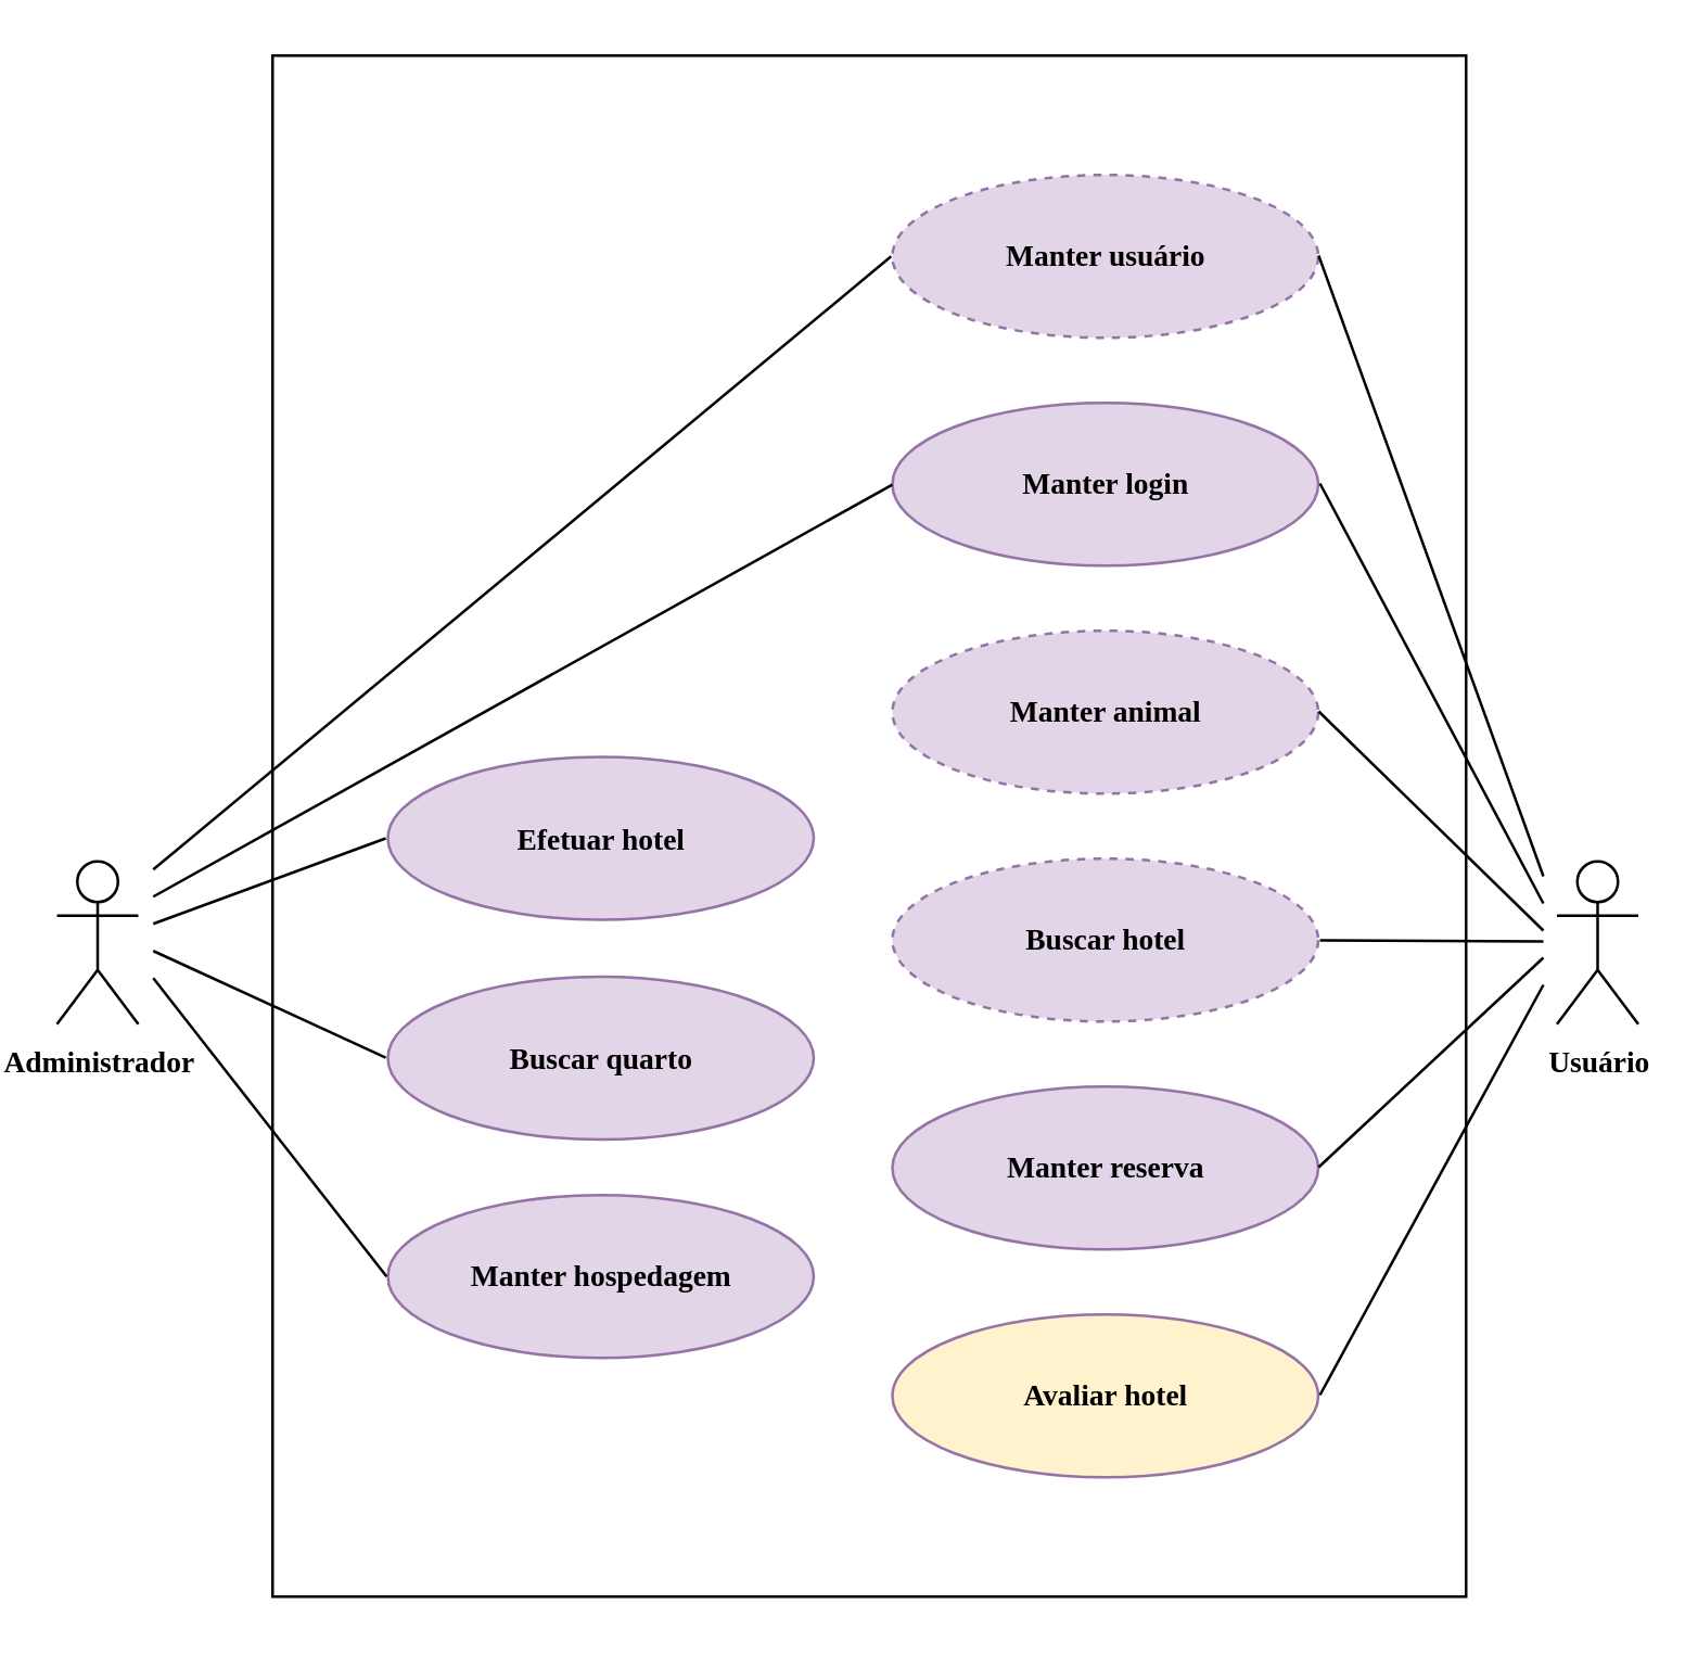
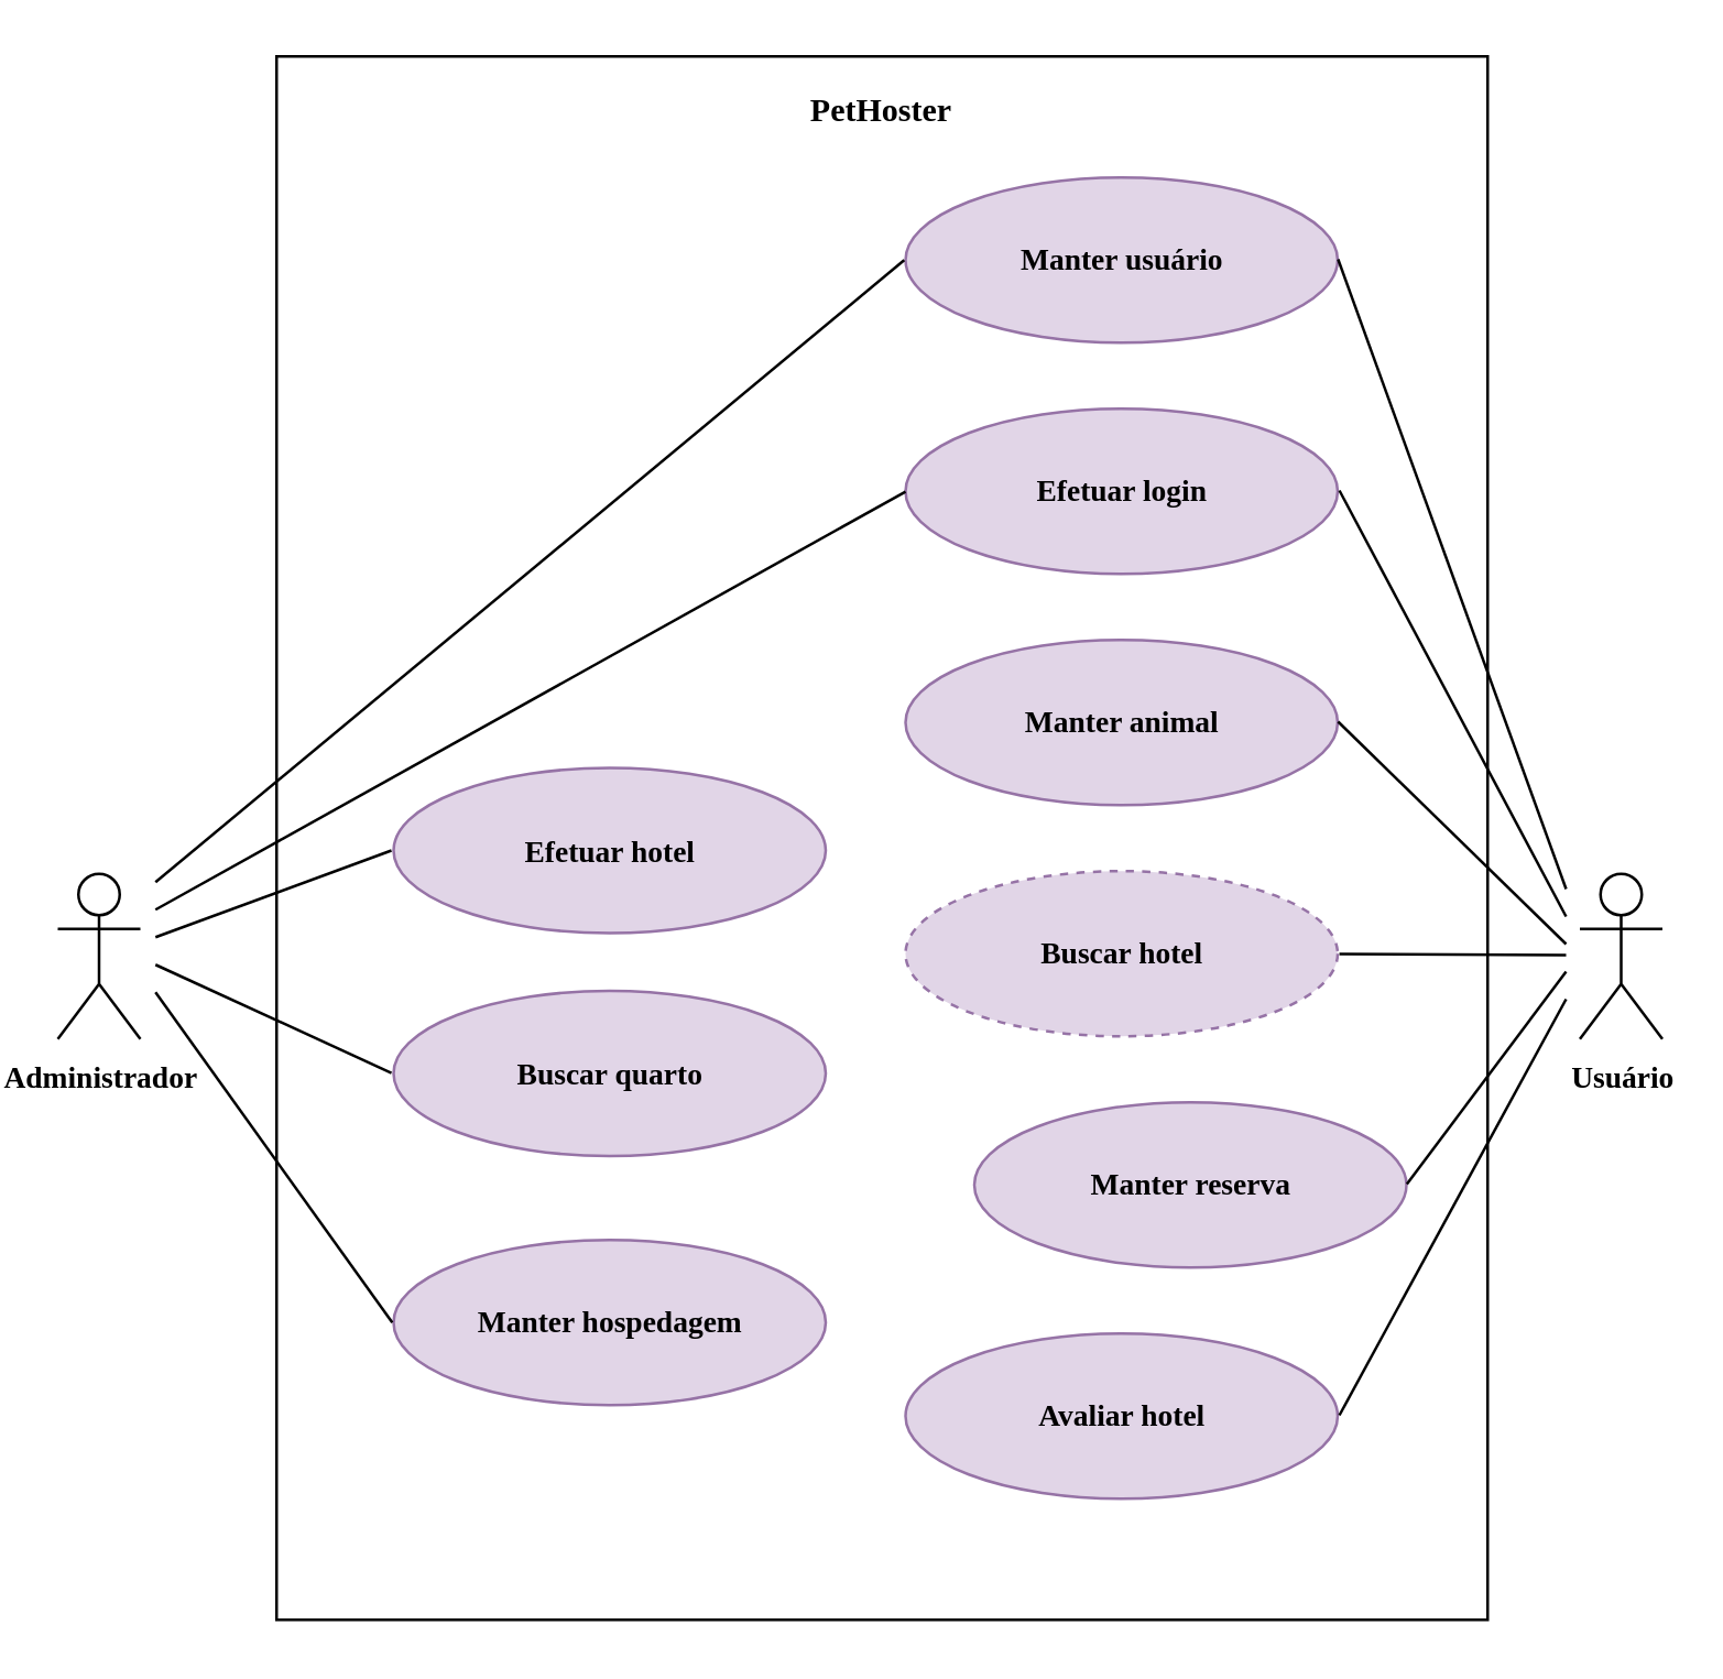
+ <mxCell id="5" value="&lt;font face=&quot;Verdana&quot;&gt;&lt;b&gt;PetHoster&lt;/b&gt;&lt;/font&gt;" style="text;html=1;strokeColor=none;fillColor=none;align=center;verticalAlign=middle;whiteSpace=wrap;rounded=0;" parent="1" vertex="1"><mxGeometry x="282.5" y="29.5" width="74" height="20" as="geometry" /></mxCell>
- <mxCell id="7" value="&lt;font face=&quot;Verdana&quot; size=&quot;1&quot;&gt;&lt;b style=&quot;font-size: 11px&quot;&gt;Manter usuário&lt;/b&gt;&lt;/font&gt;" style="ellipse;whiteSpace=wrap;html=1;fillColor=#e1d5e7;strokeColor=#9673a6;dashed=1;" parent="1" vertex="1"><mxGeometry x="328.5" y="64" width="157" height="60" as="geometry" /></mxCell>
+ <mxCell id="7" value="&lt;font face=&quot;Verdana&quot; size=&quot;1&quot;&gt;&lt;b style=&quot;font-size: 11px&quot;&gt;Manter usuário&lt;/b&gt;&lt;/font&gt;" style="ellipse;whiteSpace=wrap;html=1;fillColor=#e1d5e7;strokeColor=#9673a6;" parent="1" vertex="1"><mxGeometry x="328.5" y="64" width="157" height="60" as="geometry" /></mxCell>
- <mxCell id="6" value="&lt;font face=&quot;Verdana&quot; size=&quot;1&quot;&gt;&lt;b style=&quot;font-size: 11px&quot;&gt;Manter login&lt;/b&gt;&lt;/font&gt;" style="ellipse;whiteSpace=wrap;html=1;fillColor=#e1d5e7;strokeColor=#9673a6;" parent="1" vertex="1"><mxGeometry x="328.5" y="148" width="157" height="60" as="geometry" /></mxCell>
+ <mxCell id="6" value="&lt;font face=&quot;Verdana&quot; size=&quot;1&quot;&gt;&lt;b style=&quot;font-size: 11px&quot;&gt;Efetuar login&lt;/b&gt;&lt;/font&gt;" style="ellipse;whiteSpace=wrap;html=1;fillColor=#e1d5e7;strokeColor=#9673a6;" parent="1" vertex="1"><mxGeometry x="328.5" y="148" width="157" height="60" as="geometry" /></mxCell>
- <mxCell id="8" value="&lt;font face=&quot;Verdana&quot; size=&quot;1&quot;&gt;&lt;b style=&quot;font-size: 11px&quot;&gt;Manter animal&lt;/b&gt;&lt;/font&gt;" style="ellipse;whiteSpace=wrap;html=1;fillColor=#e1d5e7;strokeColor=#9673a6;dashed=1;" parent="1" vertex="1"><mxGeometry x="328.5" y="232" width="157" height="60" as="geometry" /></mxCell>
+ <mxCell id="8" value="&lt;font face=&quot;Verdana&quot; size=&quot;1&quot;&gt;&lt;b style=&quot;font-size: 11px&quot;&gt;Manter animal&lt;/b&gt;&lt;/font&gt;" style="ellipse;whiteSpace=wrap;html=1;fillColor=#e1d5e7;strokeColor=#9673a6;" parent="1" vertex="1"><mxGeometry x="328.5" y="232" width="157" height="60" as="geometry" /></mxCell>
- <mxCell id="9" value="&lt;font face=&quot;Verdana&quot; size=&quot;1&quot;&gt;&lt;b style=&quot;font-size: 11px&quot;&gt;Manter reserva&lt;br&gt;&lt;/b&gt;&lt;/font&gt;" style="ellipse;whiteSpace=wrap;html=1;fillColor=#e1d5e7;strokeColor=#9673a6;" parent="1" vertex="1"><mxGeometry x="328.5" y="400" width="157" height="60" as="geometry" /></mxCell>
+ <mxCell id="9" value="&lt;font face=&quot;Verdana&quot; size=&quot;1&quot;&gt;&lt;b style=&quot;font-size: 11px&quot;&gt;Manter reserva&lt;br&gt;&lt;/b&gt;&lt;/font&gt;" style="ellipse;whiteSpace=wrap;html=1;fillColor=#e1d5e7;strokeColor=#9673a6;" parent="1" vertex="1"><mxGeometry x="353.5" y="400" width="157" height="60" as="geometry" /></mxCell>
- <mxCell id="24" value="&lt;font face=&quot;Verdana&quot; size=&quot;1&quot;&gt;&lt;b style=&quot;line-height: 100% ; font-size: 11px&quot;&gt;Manter hospedagem&lt;/b&gt;&lt;/font&gt;" style="ellipse;whiteSpace=wrap;html=1;fillColor=#e1d5e7;strokeColor=#9673a6;" parent="1" vertex="1"><mxGeometry x="142.5" y="440" width="157" height="60" as="geometry" /></mxCell>
+ <mxCell id="24" value="&lt;font face=&quot;Verdana&quot; size=&quot;1&quot;&gt;&lt;b style=&quot;line-height: 100% ; font-size: 11px&quot;&gt;Manter hospedagem&lt;/b&gt;&lt;/font&gt;" style="ellipse;whiteSpace=wrap;html=1;fillColor=#e1d5e7;strokeColor=#9673a6;" parent="1" vertex="1"><mxGeometry x="142.5" y="450" width="157" height="60" as="geometry" /></mxCell>
- <mxCell id="13" value="&lt;font face=&quot;Verdana&quot;&gt;&lt;span style=&quot;font-size: 11px&quot;&gt;&lt;b&gt;Avaliar hotel&lt;/b&gt;&lt;/span&gt;&lt;/font&gt;" style="ellipse;whiteSpace=wrap;html=1;fillColor=#fff2cc;strokeColor=#9673a6;" parent="1" vertex="1"><mxGeometry x="328.5" y="484" width="157" height="60" as="geometry" /></mxCell>
+ <mxCell id="13" value="&lt;font face=&quot;Verdana&quot;&gt;&lt;span style=&quot;font-size: 11px&quot;&gt;&lt;b&gt;Avaliar hotel&lt;/b&gt;&lt;/span&gt;&lt;/font&gt;" style="ellipse;whiteSpace=wrap;html=1;fillColor=#e1d5e7;strokeColor=#9673a6;" parent="1" vertex="1"><mxGeometry x="328.5" y="484" width="157" height="60" as="geometry" /></mxCell>
